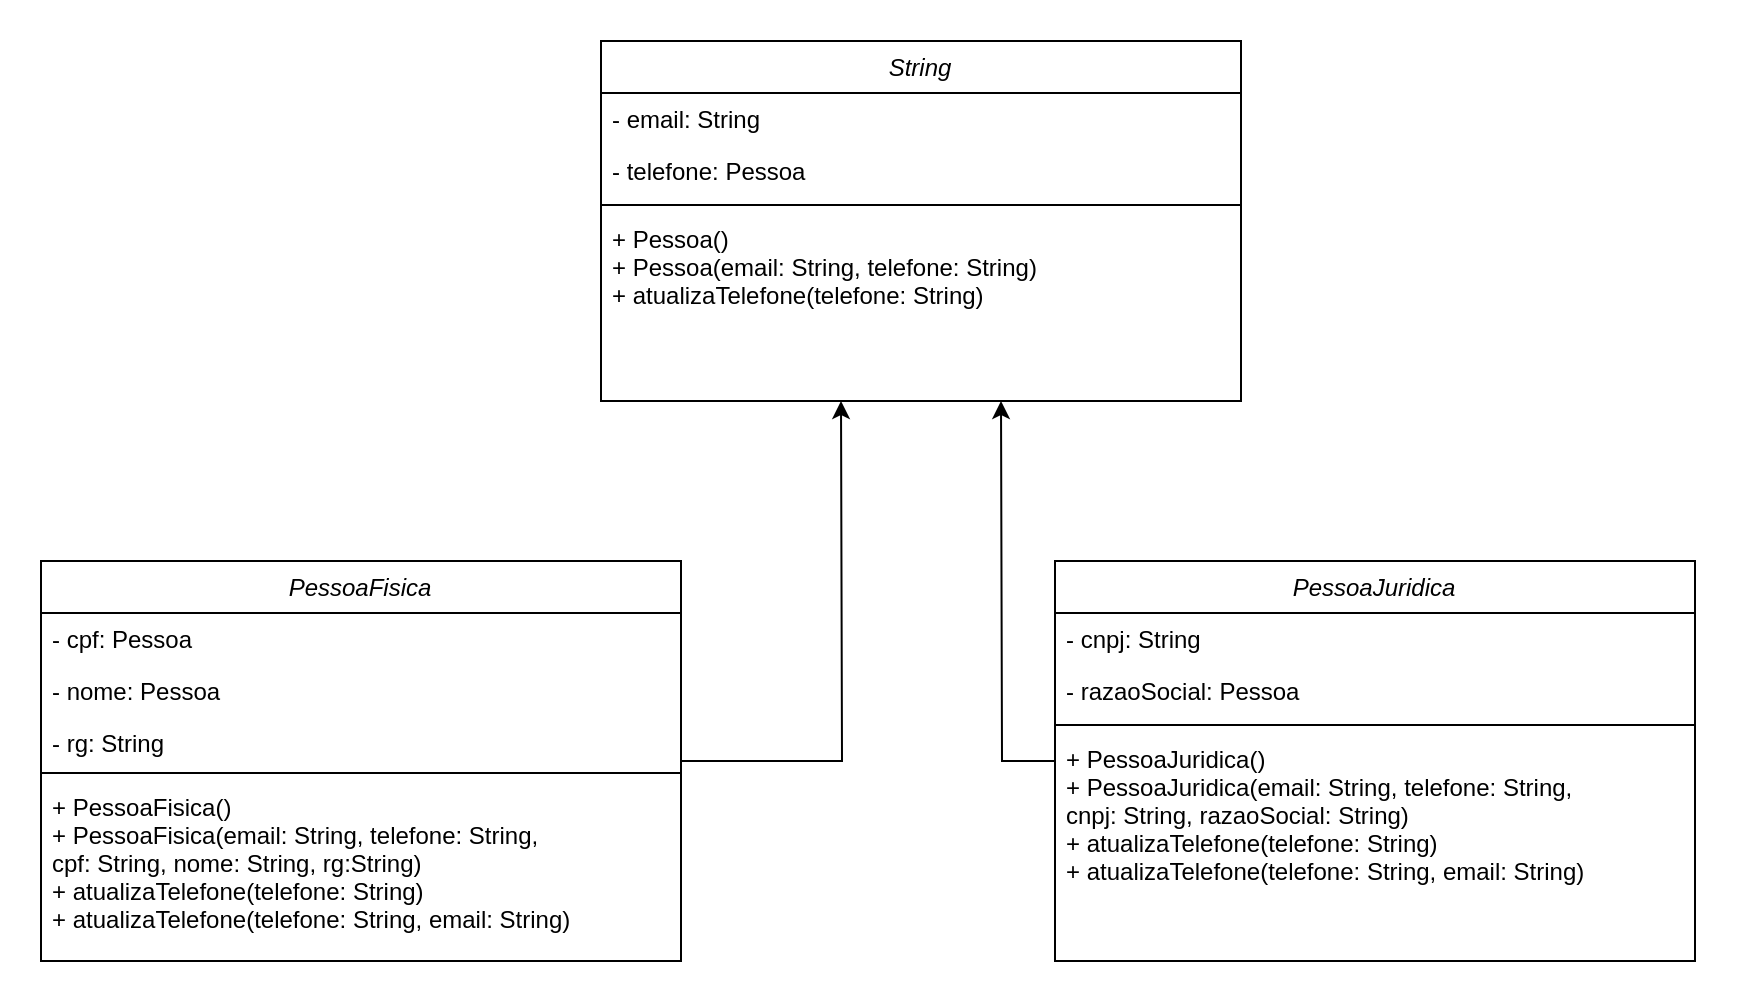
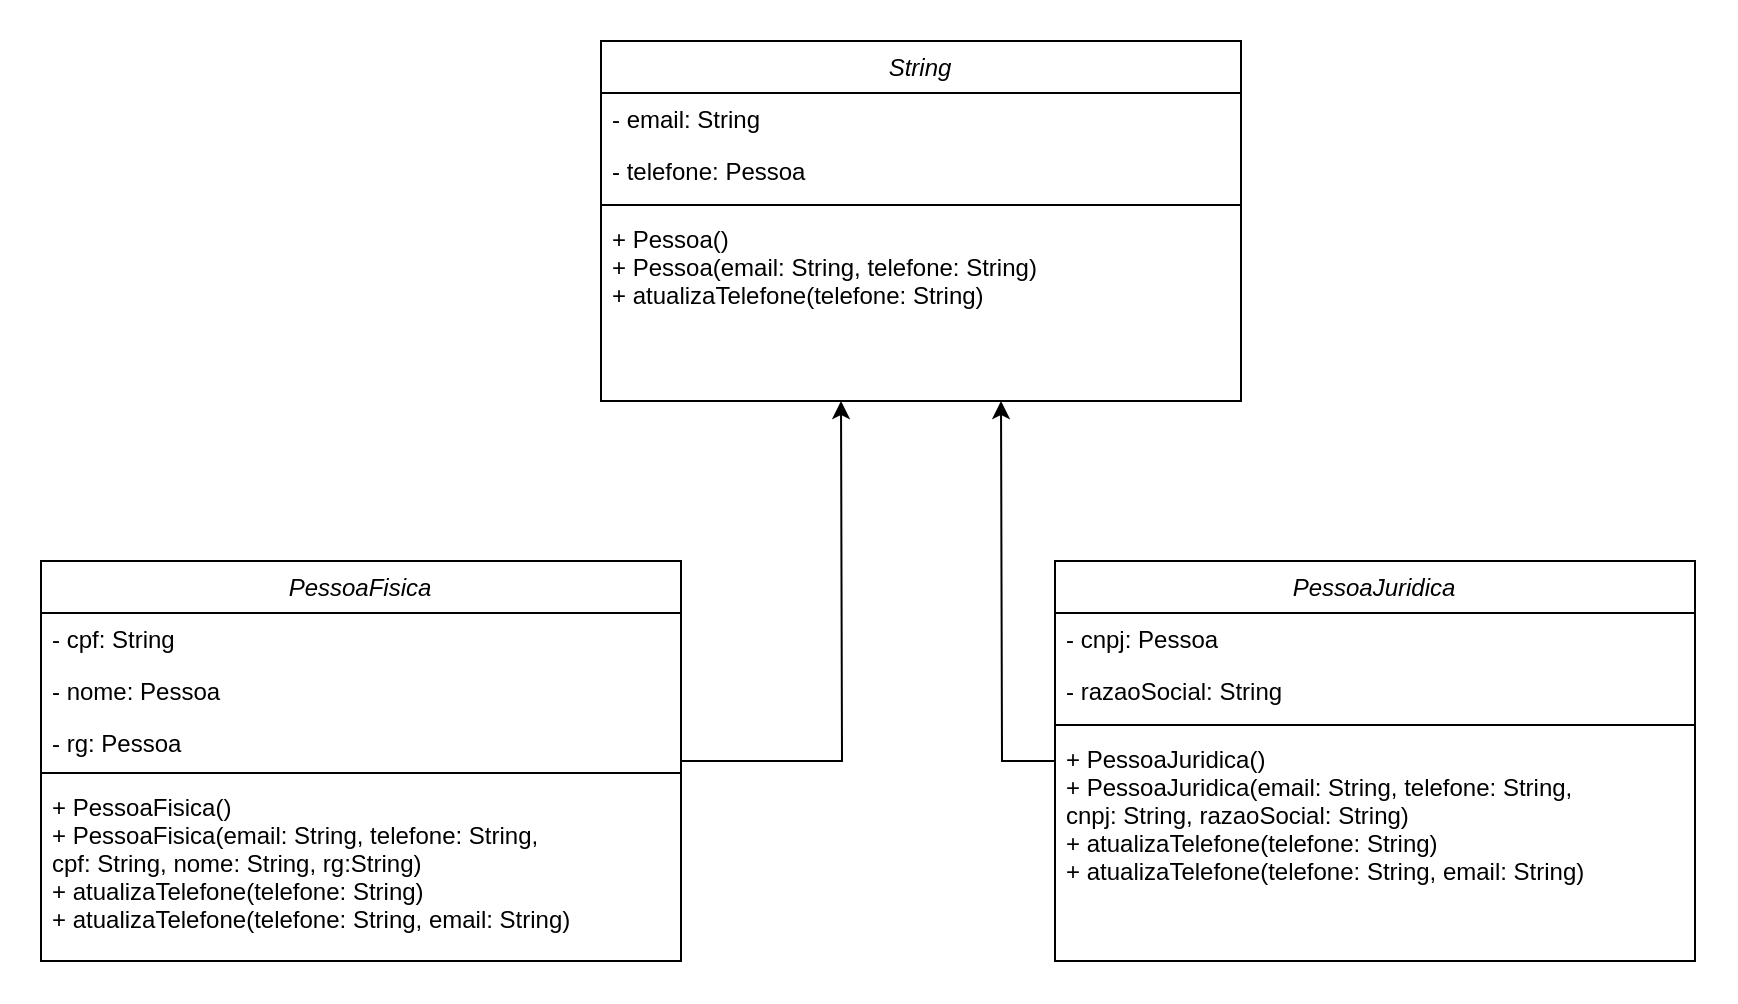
- <mxCell id="9" value="- cpf: Pessoa" style="text;align=left;verticalAlign=top;spacingLeft=4;spacingRight=4;overflow=hidden;rotatable=0;points=[[0,0.5],[1,0.5]];portConstraint=eastwest;" vertex="1" parent="8"><mxGeometry y="26" width="320" height="26" as="geometry" /></mxCell>
+ <mxCell id="9" value="- cpf: String" style="text;align=left;verticalAlign=top;spacingLeft=4;spacingRight=4;overflow=hidden;rotatable=0;points=[[0,0.5],[1,0.5]];portConstraint=eastwest;" vertex="1" parent="8"><mxGeometry y="26" width="320" height="26" as="geometry" /></mxCell>
- <mxCell id="16" value="- cnpj: String" style="text;align=left;verticalAlign=top;spacingLeft=4;spacingRight=4;overflow=hidden;rotatable=0;points=[[0,0.5],[1,0.5]];portConstraint=eastwest;" vertex="1" parent="15"><mxGeometry y="26" width="320" height="26" as="geometry" /></mxCell>
+ <mxCell id="16" value="- cnpj: Pessoa" style="text;align=left;verticalAlign=top;spacingLeft=4;spacingRight=4;overflow=hidden;rotatable=0;points=[[0,0.5],[1,0.5]];portConstraint=eastwest;" vertex="1" parent="15"><mxGeometry y="26" width="320" height="26" as="geometry" /></mxCell>
- <mxCell id="17" value="- razaoSocial: Pessoa" style="text;align=left;verticalAlign=top;spacingLeft=4;spacingRight=4;overflow=hidden;rotatable=0;points=[[0,0.5],[1,0.5]];portConstraint=eastwest;rounded=0;shadow=0;html=0;" vertex="1" parent="15"><mxGeometry y="52" width="320" height="26" as="geometry" /></mxCell>
+ <mxCell id="17" value="- razaoSocial: String" style="text;align=left;verticalAlign=top;spacingLeft=4;spacingRight=4;overflow=hidden;rotatable=0;points=[[0,0.5],[1,0.5]];portConstraint=eastwest;rounded=0;shadow=0;html=0;" vertex="1" parent="15"><mxGeometry y="52" width="320" height="26" as="geometry" /></mxCell>
- <mxCell id="11" value="- rg: String&#10;" style="text;align=left;verticalAlign=top;spacingLeft=4;spacingRight=4;overflow=hidden;rotatable=0;points=[[0,0.5],[1,0.5]];portConstraint=eastwest;rounded=0;shadow=0;html=0;" vertex="1" parent="8"><mxGeometry y="78" width="320" height="24" as="geometry" /></mxCell>
+ <mxCell id="11" value="- rg: Pessoa&#10;" style="text;align=left;verticalAlign=top;spacingLeft=4;spacingRight=4;overflow=hidden;rotatable=0;points=[[0,0.5],[1,0.5]];portConstraint=eastwest;rounded=0;shadow=0;html=0;" vertex="1" parent="8"><mxGeometry y="78" width="320" height="24" as="geometry" /></mxCell>
